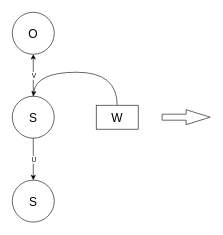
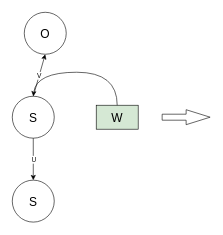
- <mxCell id="3" value="O" style="ellipse;whiteSpace=wrap;html=1;aspect=fixed;fontSize=20;" vertex="1" parent="1"><mxGeometry x="20" y="20" width="70" height="70" as="geometry" /></mxCell>
+ <mxCell id="3" value="O" style="ellipse;whiteSpace=wrap;html=1;aspect=fixed;fontSize=20;" vertex="1" parent="1"><mxGeometry x="40" y="20" width="70" height="70" as="geometry" /></mxCell>
- <mxCell id="9" value="W" style="rounded=0;whiteSpace=wrap;html=1;fontSize=20;" vertex="1" parent="1"><mxGeometry x="160" y="175" width="70" height="40" as="geometry" /></mxCell>
+ <mxCell id="9" value="W" style="rounded=0;whiteSpace=wrap;html=1;fontSize=20;fillColor=#d5e8d4;" vertex="1" parent="1"><mxGeometry x="160" y="175" width="70" height="40" as="geometry" /></mxCell>
